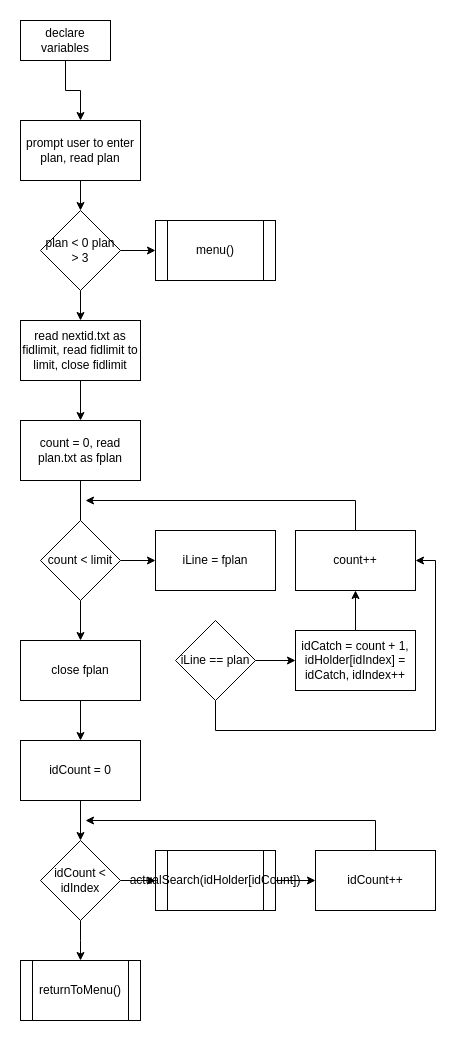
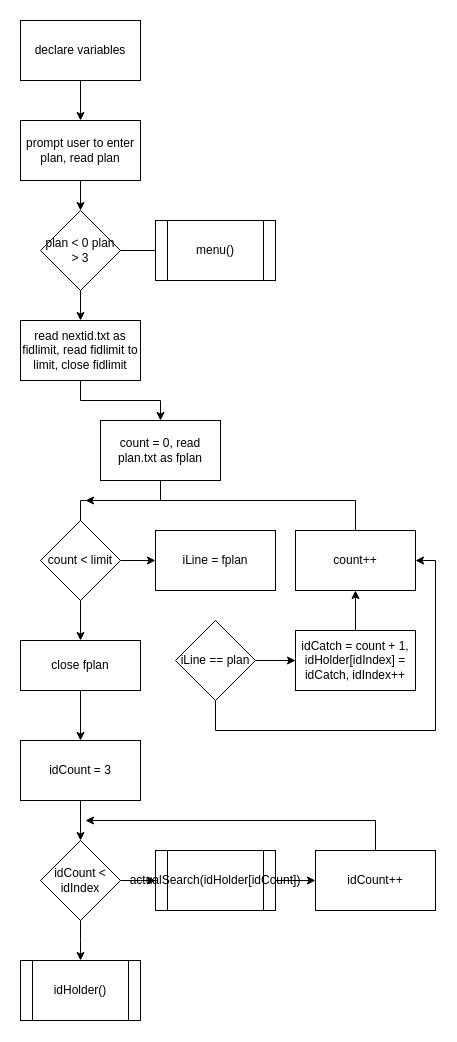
- <mxCell id="3" value="declare variables" style="rounded=0;whiteSpace=wrap;html=1;" vertex="1" parent="1"><mxGeometry x="20" y="20" width="90" height="40" as="geometry" /></mxCell>
+ <mxCell id="3" value="declare variables" style="rounded=0;whiteSpace=wrap;html=1;" vertex="1" parent="1"><mxGeometry x="20" y="20" width="120" height="60" as="geometry" /></mxCell>
- <mxCell id="34" value="" style="edgeStyle=orthogonalEdgeStyle;rounded=0;orthogonalLoop=1;jettySize=auto;html=1;" edge="1" parent="1" source="35" target="36"><mxGeometry relative="1" as="geometry" /></mxCell>
+ <mxCell id="34" value="" style="edgeStyle=orthogonalEdgeStyle;rounded=0;orthogonalLoop=1;jettySize=auto;html=1;endArrow=none;" edge="1" parent="1" source="35" target="36"><mxGeometry relative="1" as="geometry" /></mxCell>
- <mxCell id="9" value="count = 0, read plan.txt as fplan" style="rounded=0;whiteSpace=wrap;html=1;" vertex="1" parent="1"><mxGeometry x="20" y="420" width="120" height="60" as="geometry" /></mxCell>
+ <mxCell id="9" value="count = 0, read plan.txt as fplan" style="rounded=0;whiteSpace=wrap;html=1;" vertex="1" parent="1"><mxGeometry x="100" y="420" width="120" height="60" as="geometry" /></mxCell>
- <mxCell id="22" value="close fplan" style="rounded=0;whiteSpace=wrap;html=1;" vertex="1" parent="1"><mxGeometry x="20" y="640" width="120" height="60" as="geometry" /></mxCell>
+ <mxCell id="22" value="close fplan" style="rounded=0;whiteSpace=wrap;html=1;" vertex="1" parent="1"><mxGeometry x="20" y="640" width="120" height="50" as="geometry" /></mxCell>
- <mxCell id="24" value="idCount = 0" style="rounded=0;whiteSpace=wrap;html=1;" vertex="1" parent="1"><mxGeometry x="20" y="740" width="120" height="60" as="geometry" /></mxCell>
+ <mxCell id="24" value="idCount = 3" style="rounded=0;whiteSpace=wrap;html=1;" vertex="1" parent="1"><mxGeometry x="20" y="740" width="120" height="60" as="geometry" /></mxCell>
- <mxCell id="32" value="returnToMenu()" style="shape=process;whiteSpace=wrap;html=1;backgroundOutline=1;" vertex="1" parent="1"><mxGeometry x="20" y="960" width="120" height="60" as="geometry" /></mxCell>
+ <mxCell id="32" value="idHolder()" style="shape=process;whiteSpace=wrap;html=1;backgroundOutline=1;" vertex="1" parent="1"><mxGeometry x="20" y="960" width="120" height="60" as="geometry" /></mxCell>
